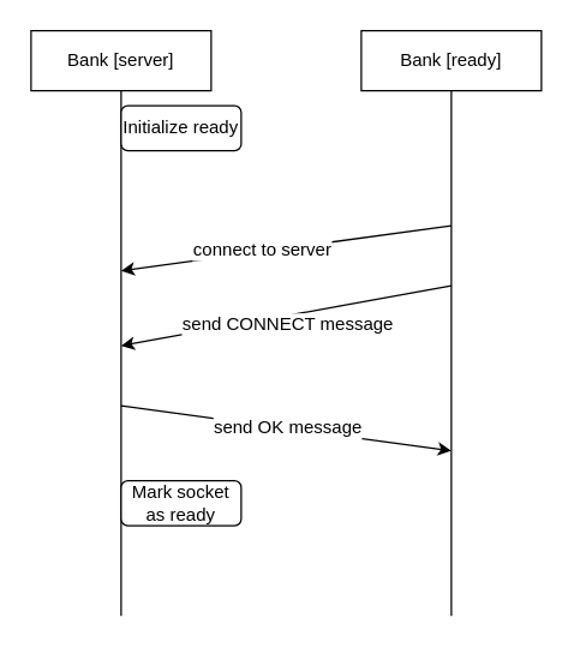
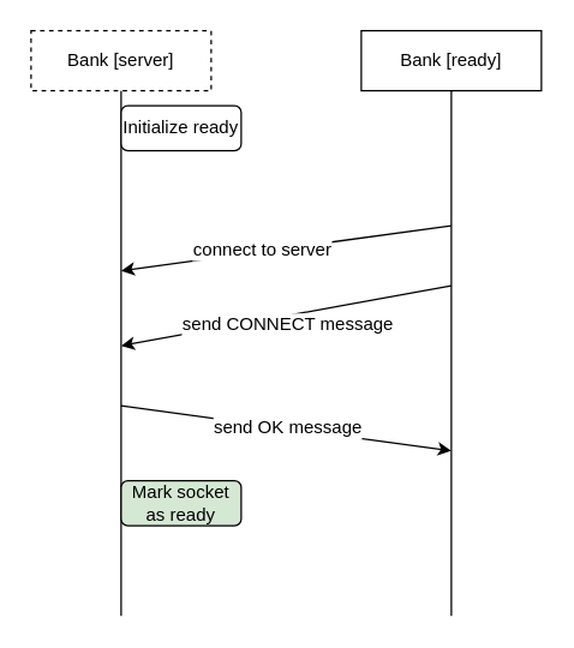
- <mxCell id="2" value="Bank [server]" style="rounded=0;whiteSpace=wrap;html=1;" vertex="1" parent="1"><mxGeometry x="20" y="20" width="120" height="40" as="geometry" /></mxCell>
+ <mxCell id="2" value="Bank [server]" style="rounded=0;whiteSpace=wrap;html=1;dashed=1;" vertex="1" parent="1"><mxGeometry x="20" y="20" width="120" height="40" as="geometry" /></mxCell>
- <mxCell id="13" value="Mark socket as ready" style="rounded=1;whiteSpace=wrap;html=1;" vertex="1" parent="1"><mxGeometry x="80" y="320" width="80" height="30" as="geometry" /></mxCell>
+ <mxCell id="13" value="Mark socket as ready" style="rounded=1;whiteSpace=wrap;html=1;fillColor=#d5e8d4;" vertex="1" parent="1"><mxGeometry x="80" y="320" width="80" height="30" as="geometry" /></mxCell>
